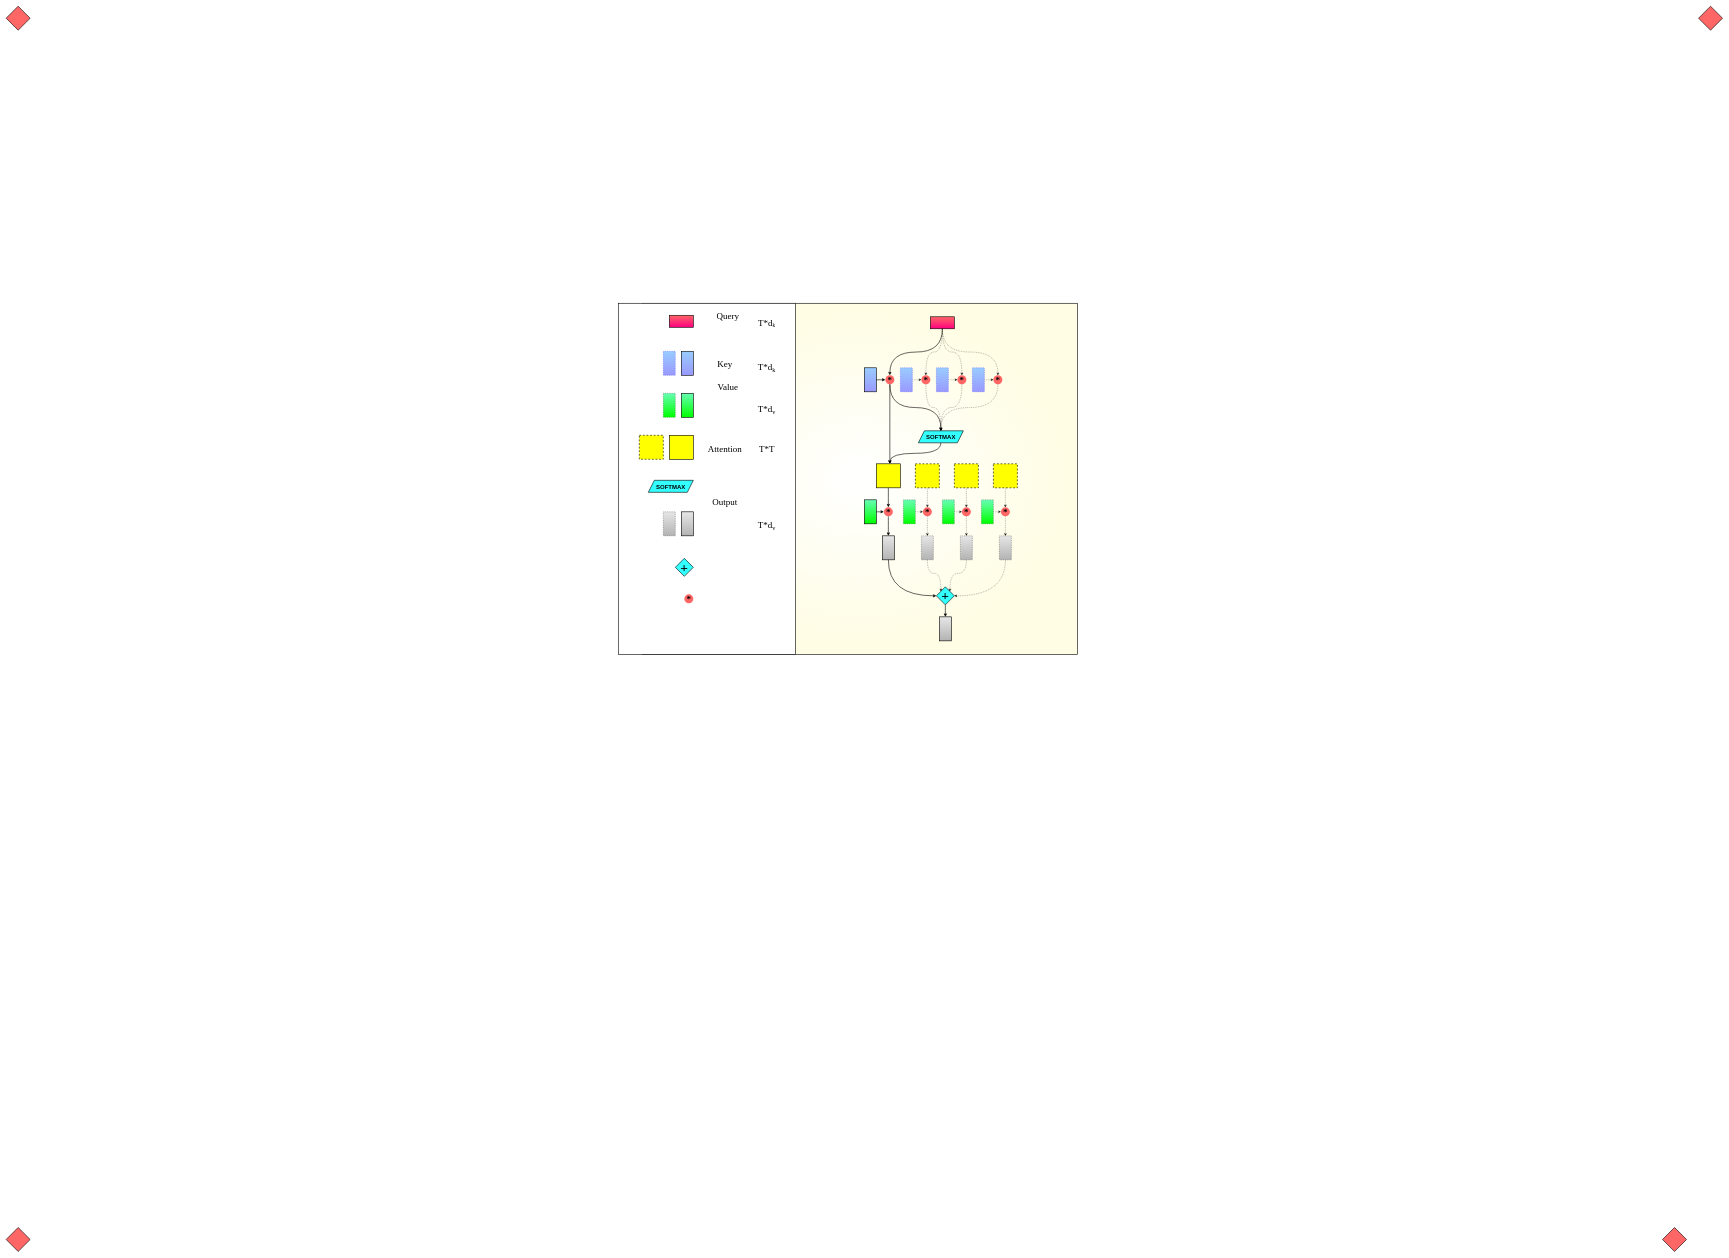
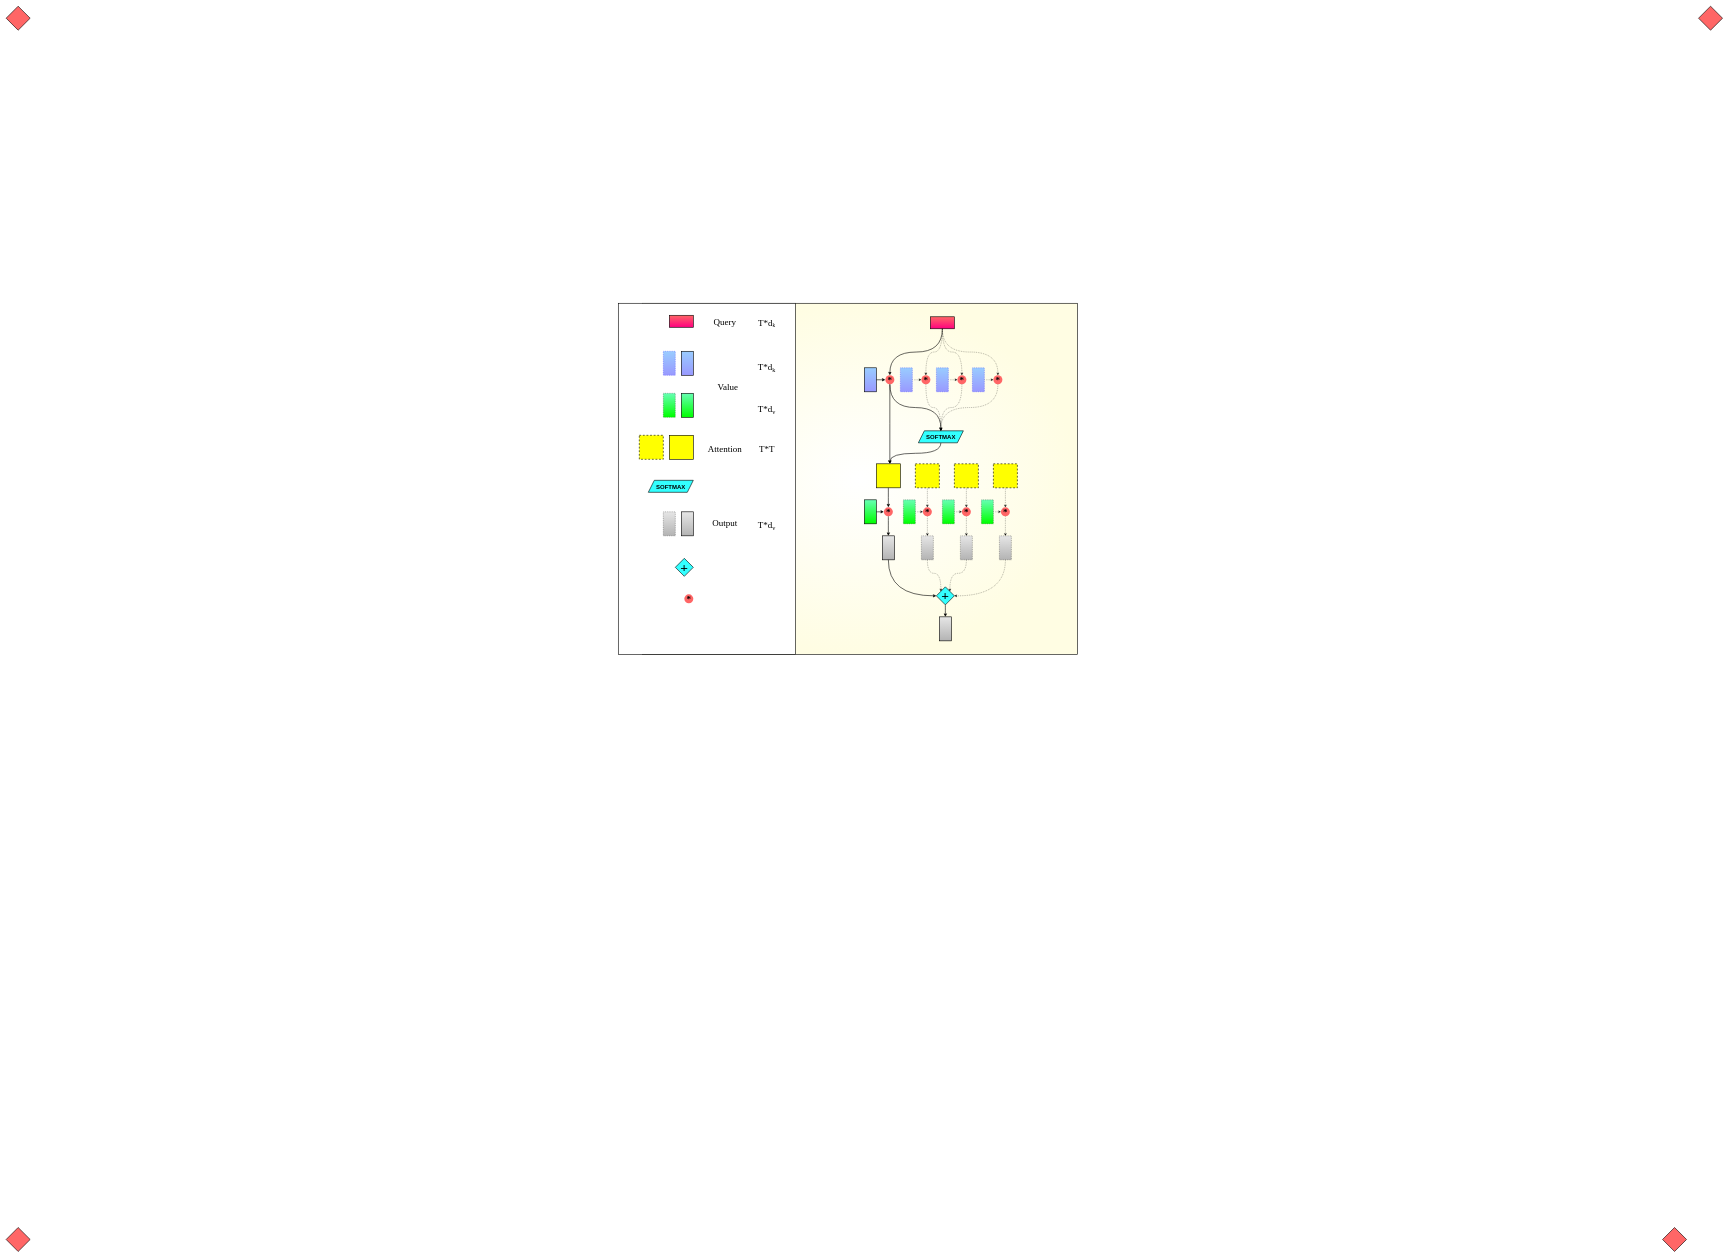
- <mxCell id="77" value="&lt;font style=&quot;font-size: 30px&quot;&gt;Query&lt;/font&gt;" style="text;html=1;strokeColor=none;fillColor=none;align=center;verticalAlign=middle;whiteSpace=wrap;rounded=0;dashed=1;fontFamily=Fira Code;fontSize=45;movable=0;resizable=0;rotatable=0;deletable=0;editable=0;connectable=0;" parent="3" vertex="1"><mxGeometry x="310" y="20" width="110" height="35" as="geometry" /></mxCell>
+ <mxCell id="77" value="&lt;font style=&quot;font-size: 30px&quot;&gt;Query&lt;/font&gt;" style="text;html=1;strokeColor=none;fillColor=none;align=center;verticalAlign=middle;whiteSpace=wrap;rounded=0;dashed=1;fontFamily=Fira Code;fontSize=45;movable=0;resizable=0;rotatable=0;deletable=0;editable=0;connectable=0;" parent="3" vertex="1"><mxGeometry x="300" y="40" width="110" height="35" as="geometry" /></mxCell>
- <mxCell id="78" value="&lt;span style=&quot;font-size: 30px&quot;&gt;Key&lt;/span&gt;" style="text;html=1;strokeColor=none;fillColor=none;align=center;verticalAlign=middle;whiteSpace=wrap;rounded=0;dashed=1;fontFamily=Fira Code;fontSize=45;movable=0;resizable=0;rotatable=0;deletable=0;editable=0;connectable=0;" parent="3" vertex="1"><mxGeometry x="300" y="180" width="110" height="35" as="geometry" /></mxCell>
- <mxCell id="81" value="&lt;span style=&quot;font-size: 30px&quot;&gt;Output&lt;/span&gt;" style="text;html=1;strokeColor=none;fillColor=none;align=center;verticalAlign=middle;whiteSpace=wrap;rounded=0;dashed=1;fontFamily=Fira Code;fontSize=45;movable=0;resizable=0;rotatable=0;deletable=0;editable=0;connectable=0;" parent="3" vertex="1"><mxGeometry x="300" y="640" width="110" height="35" as="geometry" /></mxCell>
+ <mxCell id="81" value="&lt;span style=&quot;font-size: 30px&quot;&gt;Output&lt;/span&gt;" style="text;html=1;strokeColor=none;fillColor=none;align=center;verticalAlign=middle;whiteSpace=wrap;rounded=0;dashed=1;fontFamily=Fira Code;fontSize=45;movable=0;resizable=0;rotatable=0;deletable=0;editable=0;connectable=0;" parent="3" vertex="1"><mxGeometry x="300" y="710" width="110" height="35" as="geometry" /></mxCell>
